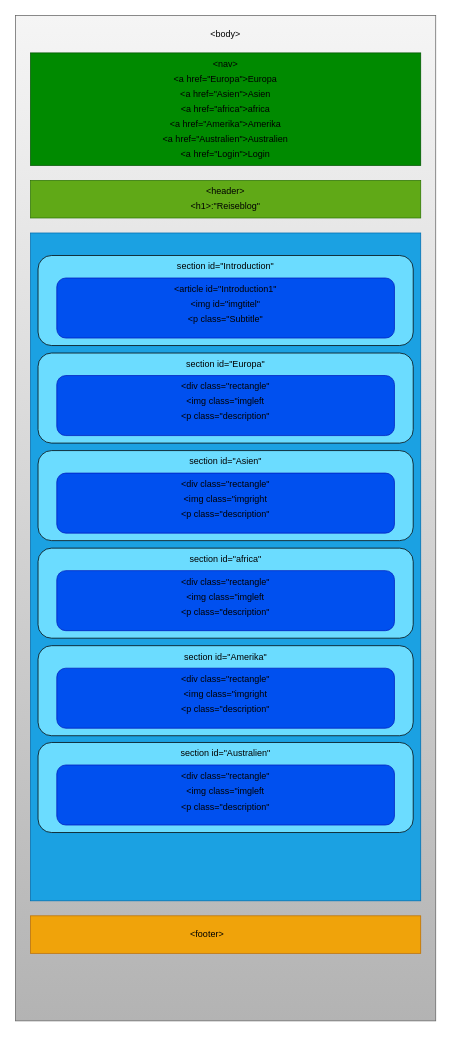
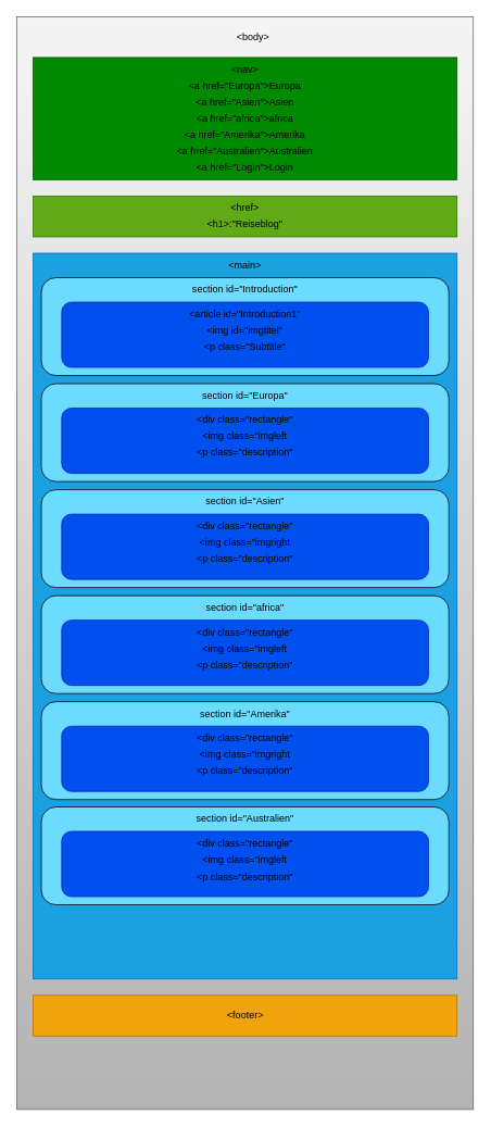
- <mxCell id="3" value="&amp;lt;body&amp;gt;" style="text;html=1;align=center;verticalAlign=middle;whiteSpace=wrap;rounded=0;fontColor=#000;" parent="1" vertex="1"><mxGeometry x="270" y="30" width="60" height="30" as="geometry" /></mxCell>
+ <mxCell id="3" value="&amp;lt;body&amp;gt;" style="text;html=1;align=center;verticalAlign=middle;whiteSpace=wrap;rounded=0;fontColor=#000;" parent="1" vertex="1"><mxGeometry x="280" y="30" width="60" height="30" as="geometry" /></mxCell>
- <mxCell id="7" value="&amp;lt;header&amp;gt;" style="text;html=1;strokeColor=none;fillColor=none;align=center;verticalAlign=middle;whiteSpace=wrap;rounded=0;fontColor=#000000;" parent="1" vertex="1"><mxGeometry x="270" y="240" width="60" height="30" as="geometry" /></mxCell>
+ <mxCell id="7" value="&amp;lt;href&amp;gt;" style="text;html=1;strokeColor=none;fillColor=none;align=center;verticalAlign=middle;whiteSpace=wrap;rounded=0;fontColor=#000000;" parent="1" vertex="1"><mxGeometry x="270" y="240" width="60" height="30" as="geometry" /></mxCell>
+ <mxCell id="10" value="&amp;lt;main&amp;gt;" style="text;html=1;strokeColor=none;fillColor=none;align=center;verticalAlign=middle;whiteSpace=wrap;rounded=0;fontColor=#000000;" parent="1" vertex="1"><mxGeometry x="270" y="310" width="60" height="30" as="geometry" /></mxCell>
- <mxCell id="54" value="&amp;lt;footer&amp;gt;" style="text;html=1;strokeColor=none;fillColor=none;align=center;verticalAlign=middle;rounded=0;fontColor=#000000;" vertex="1" parent="1"><mxGeometry x="245" y="1230" width="60" height="30" as="geometry" /></mxCell>
+ <mxCell id="54" value="&amp;lt;footer&amp;gt;" style="text;html=1;strokeColor=none;fillColor=none;align=center;verticalAlign=middle;rounded=0;fontColor=#000000;" vertex="1" parent="1"><mxGeometry x="270" y="1230" width="60" height="30" as="geometry" /></mxCell>
